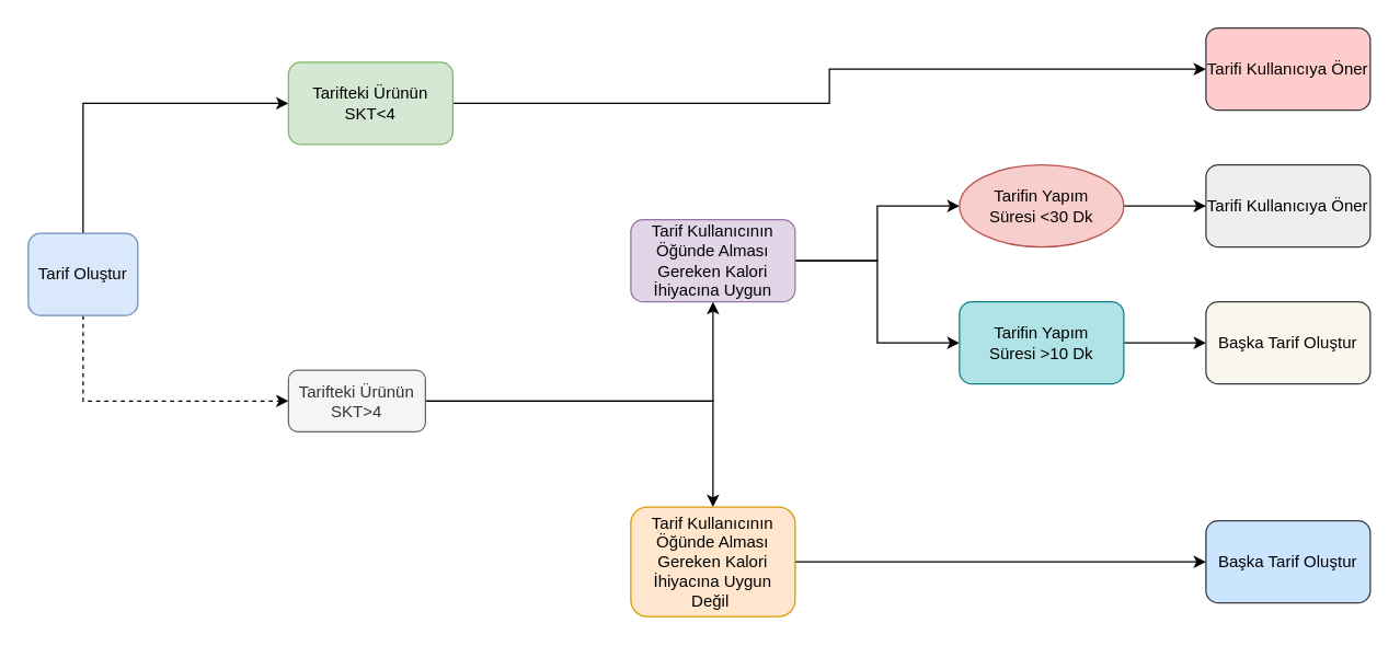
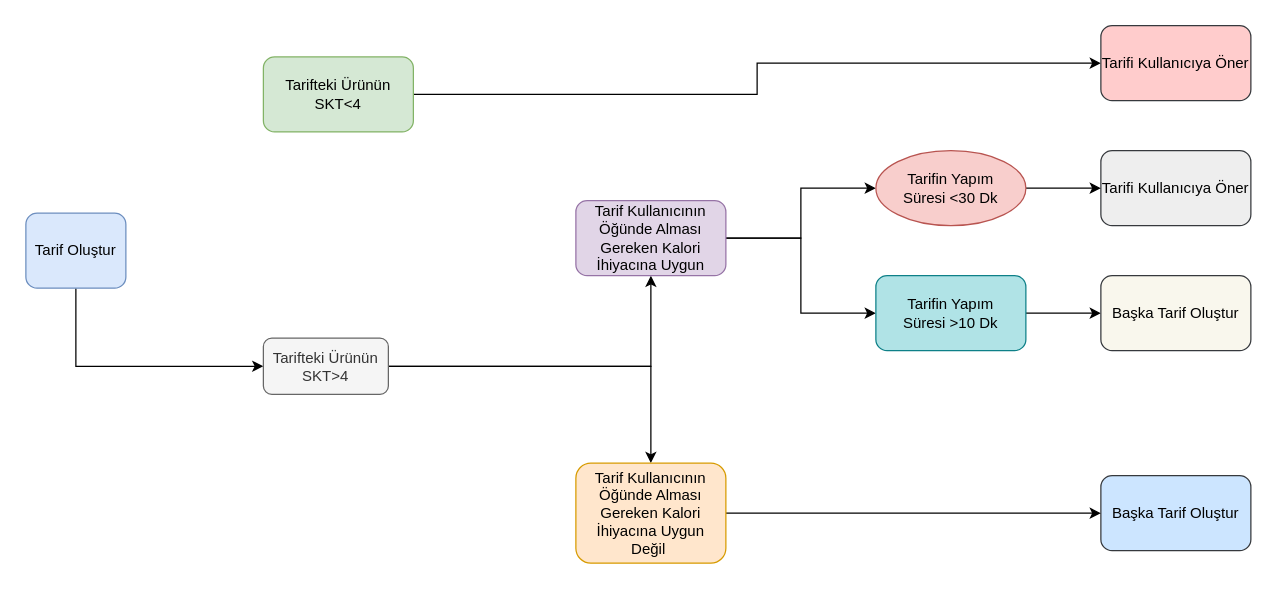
- <mxCell id="2" style="edgeStyle=orthogonalEdgeStyle;rounded=0;orthogonalLoop=1;jettySize=auto;html=1;exitX=0.5;exitY=0;exitDx=0;exitDy=0;entryX=0;entryY=0.5;entryDx=0;entryDy=0;" edge="1" parent="1" source="4" target="6"><mxGeometry relative="1" as="geometry" /></mxCell>
- <mxCell id="3" style="edgeStyle=orthogonalEdgeStyle;rounded=0;orthogonalLoop=1;jettySize=auto;html=1;exitX=0.5;exitY=1;exitDx=0;exitDy=0;entryX=0;entryY=0.5;entryDx=0;entryDy=0;dashed=1;" edge="1" parent="1" source="4" target="9"><mxGeometry relative="1" as="geometry" /></mxCell>
+ <mxCell id="3" style="edgeStyle=orthogonalEdgeStyle;rounded=0;orthogonalLoop=1;jettySize=auto;html=1;exitX=0.5;exitY=1;exitDx=0;exitDy=0;entryX=0;entryY=0.5;entryDx=0;entryDy=0;" edge="1" parent="1" source="4" target="9"><mxGeometry relative="1" as="geometry" /></mxCell>
